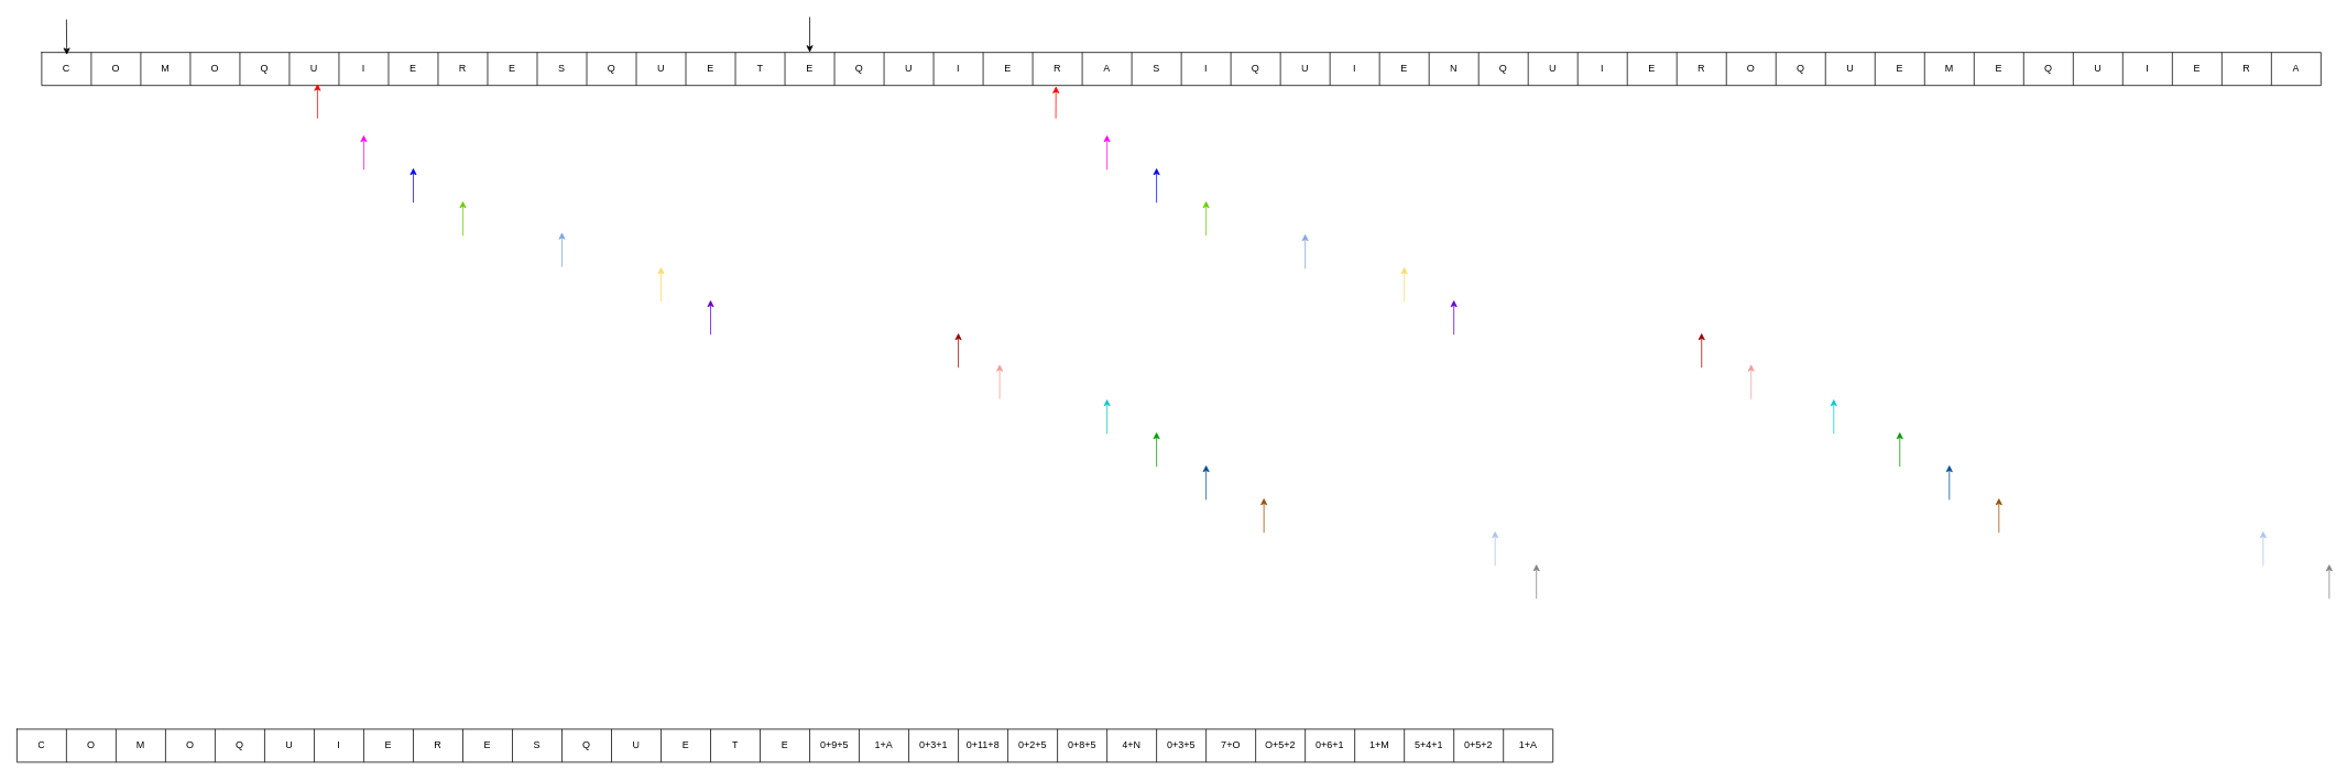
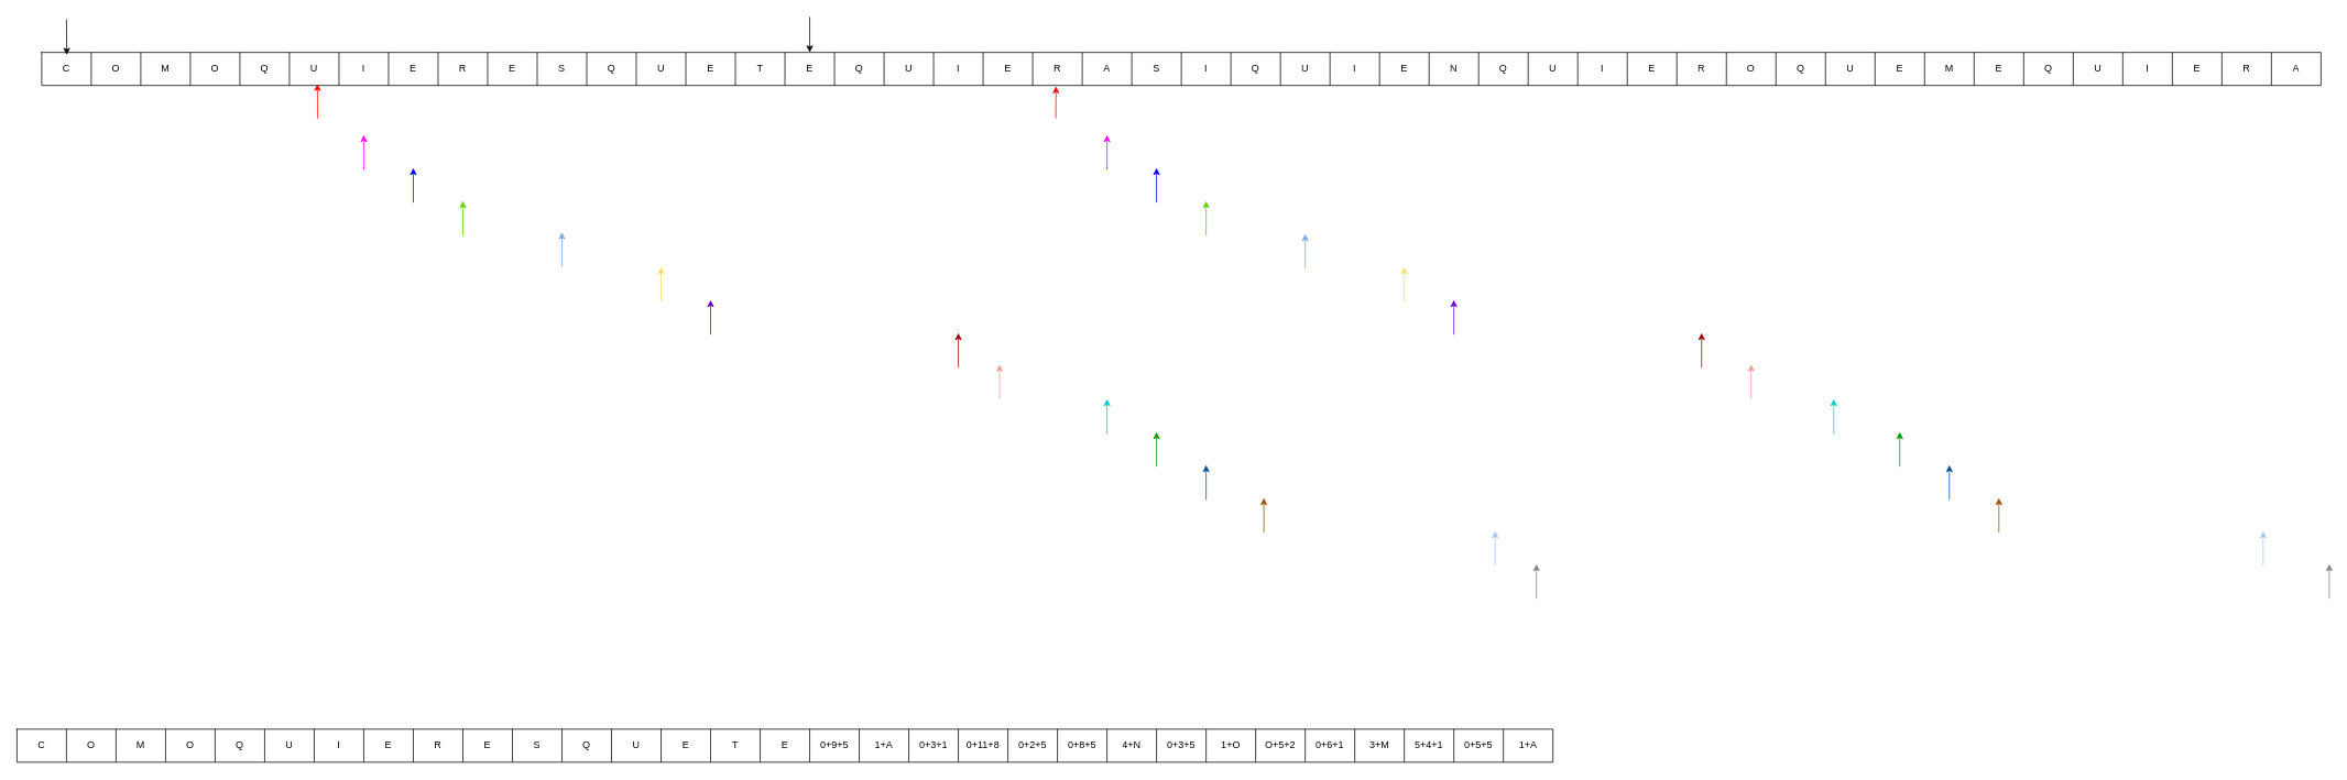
- <mxCell id="76" value="7+O" style="shape=partialRectangle;html=1;whiteSpace=wrap;connectable=0;strokeColor=inherit;overflow=hidden;fillColor=none;top=0;left=0;bottom=0;right=0;pointerEvents=1;" parent="51" vertex="1"><mxGeometry x="1440" width="60" height="40" as="geometry"><mxRectangle width="60" height="40" as="alternateBounds" /></mxGeometry></mxCell>
+ <mxCell id="76" value="1+O" style="shape=partialRectangle;html=1;whiteSpace=wrap;connectable=0;strokeColor=inherit;overflow=hidden;fillColor=none;top=0;left=0;bottom=0;right=0;pointerEvents=1;" parent="51" vertex="1"><mxGeometry x="1440" width="60" height="40" as="geometry"><mxRectangle width="60" height="40" as="alternateBounds" /></mxGeometry></mxCell>
- <mxCell id="79" value="1+M" style="shape=partialRectangle;html=1;whiteSpace=wrap;connectable=0;strokeColor=inherit;overflow=hidden;fillColor=none;top=0;left=0;bottom=0;right=0;pointerEvents=1;" parent="51" vertex="1"><mxGeometry x="1620" width="60" height="40" as="geometry"><mxRectangle width="60" height="40" as="alternateBounds" /></mxGeometry></mxCell>
+ <mxCell id="79" value="3+M" style="shape=partialRectangle;html=1;whiteSpace=wrap;connectable=0;strokeColor=inherit;overflow=hidden;fillColor=none;top=0;left=0;bottom=0;right=0;pointerEvents=1;" parent="51" vertex="1"><mxGeometry x="1620" width="60" height="40" as="geometry"><mxRectangle width="60" height="40" as="alternateBounds" /></mxGeometry></mxCell>
- <mxCell id="81" value="0+5+2" style="shape=partialRectangle;html=1;whiteSpace=wrap;connectable=0;strokeColor=inherit;overflow=hidden;fillColor=none;top=0;left=0;bottom=0;right=0;pointerEvents=1;" parent="51" vertex="1"><mxGeometry x="1740" width="60" height="40" as="geometry"><mxRectangle width="60" height="40" as="alternateBounds" /></mxGeometry></mxCell>
+ <mxCell id="81" value="0+5+5" style="shape=partialRectangle;html=1;whiteSpace=wrap;connectable=0;strokeColor=inherit;overflow=hidden;fillColor=none;top=0;left=0;bottom=0;right=0;pointerEvents=1;" parent="51" vertex="1"><mxGeometry x="1740" width="60" height="40" as="geometry"><mxRectangle width="60" height="40" as="alternateBounds" /></mxGeometry></mxCell>
